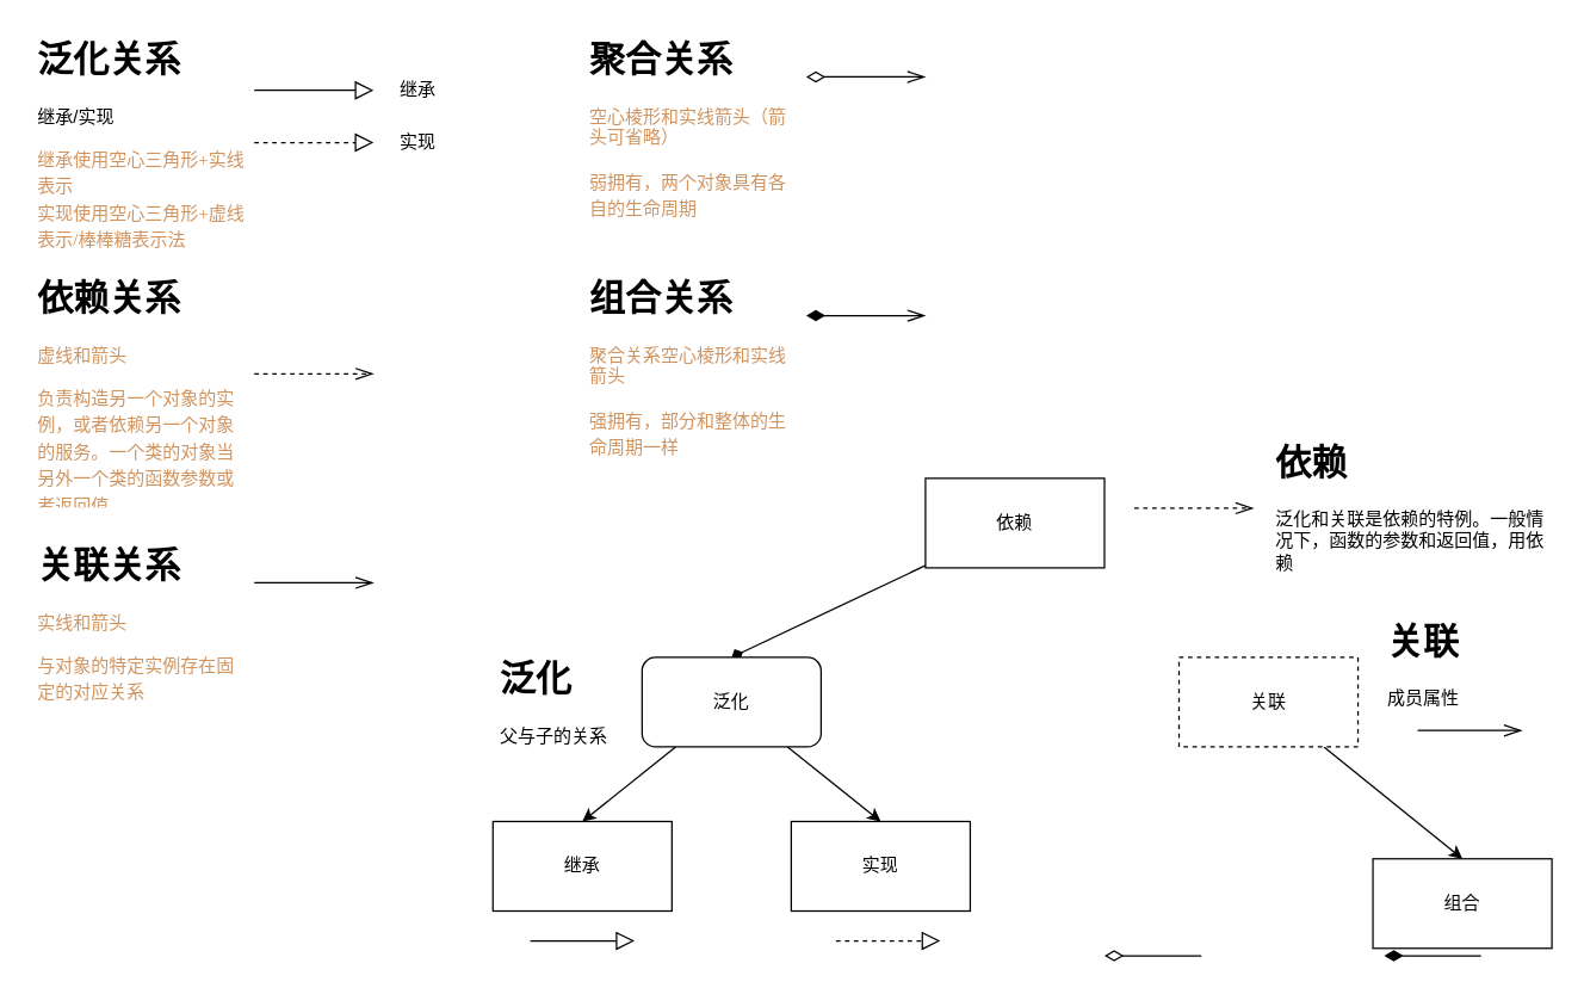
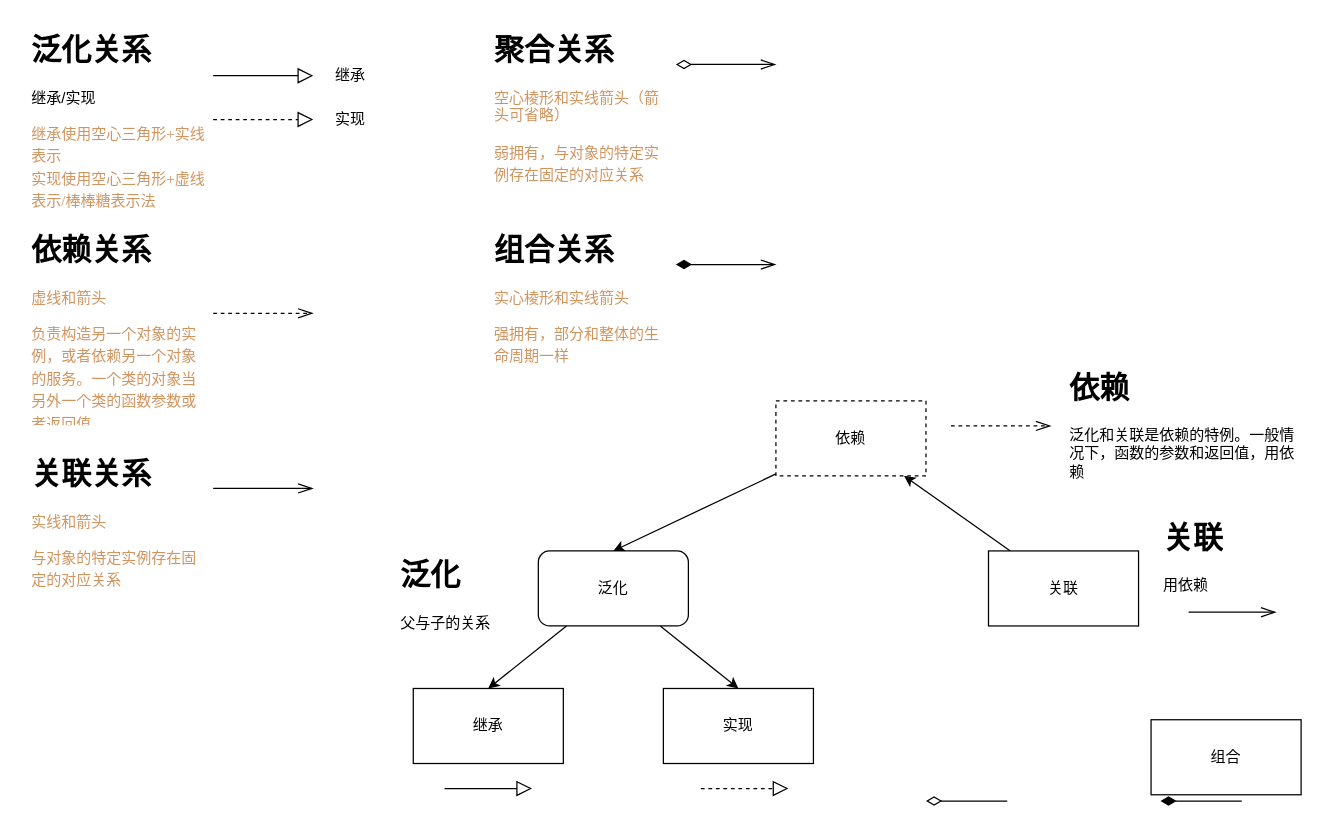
- <mxCell id="11" value="&lt;h1&gt;聚合关系&lt;/h1&gt;&lt;p&gt;&lt;span style=&quot;color: rgb(210 , 148 , 95) ; font-family: &amp;#34;pingfang sc&amp;#34;&quot;&gt;空心棱形和实线箭头（箭头可省略）&lt;/span&gt;&lt;br&gt;&lt;/p&gt;&lt;p class=&quot;p1&quot; style=&quot;margin: 0px ; font-stretch: normal ; line-height: normal ; font-family: &amp;#34;pingfang sc&amp;#34; ; color: rgb(210 , 148 , 95)&quot;&gt;&lt;font style=&quot;font-size: 12px&quot;&gt;弱拥有，两个对象具有各自的生命周期&lt;/font&gt;&lt;/p&gt;" style="text;html=1;strokeColor=none;fillColor=none;spacing=5;spacingTop=-20;whiteSpace=wrap;overflow=hidden;rounded=0;" parent="1" vertex="1"><mxGeometry x="390" y="20" width="150" height="130" as="geometry" /></mxCell>
+ <mxCell id="11" value="&lt;h1&gt;聚合关系&lt;/h1&gt;&lt;p&gt;&lt;span style=&quot;color: rgb(210 , 148 , 95) ; font-family: &amp;#34;pingfang sc&amp;#34;&quot;&gt;空心棱形和实线箭头（箭头可省略）&lt;/span&gt;&lt;br&gt;&lt;/p&gt;&lt;p class=&quot;p1&quot; style=&quot;margin: 0px ; font-stretch: normal ; line-height: normal ; font-family: &amp;#34;pingfang sc&amp;#34; ; color: rgb(210 , 148 , 95)&quot;&gt;&lt;font style=&quot;font-size: 12px&quot;&gt;弱拥有，与对象的特定实例存在固定的对应关系&lt;/font&gt;&lt;/p&gt;" style="text;html=1;strokeColor=none;fillColor=none;spacing=5;spacingTop=-20;whiteSpace=wrap;overflow=hidden;rounded=0;" parent="1" vertex="1"><mxGeometry x="390" y="20" width="150" height="130" as="geometry" /></mxCell>
- <mxCell id="13" value="&lt;h1&gt;组合关系&lt;/h1&gt;&lt;p&gt;&lt;span style=&quot;color: rgb(210 , 148 , 95) ; font-family: &amp;#34;pingfang sc&amp;#34;&quot;&gt;聚合关系空心棱形和实线箭头&lt;/span&gt;&lt;br&gt;&lt;/p&gt;&lt;p class=&quot;p1&quot; style=&quot;margin: 0px ; font-stretch: normal ; line-height: normal ; font-family: &amp;#34;pingfang sc&amp;#34; ; color: rgb(210 , 148 , 95)&quot;&gt;&lt;font style=&quot;font-size: 12px&quot;&gt;强拥有，部分和整体的生命周期一样&lt;/font&gt;&lt;/p&gt;" style="text;html=1;strokeColor=none;fillColor=none;spacing=5;spacingTop=-20;whiteSpace=wrap;overflow=hidden;rounded=0;" parent="1" vertex="1"><mxGeometry x="390" y="180" width="150" height="130" as="geometry" /></mxCell>
+ <mxCell id="13" value="&lt;h1&gt;组合关系&lt;/h1&gt;&lt;p&gt;&lt;span style=&quot;color: rgb(210 , 148 , 95) ; font-family: &amp;#34;pingfang sc&amp;#34;&quot;&gt;实心棱形和实线箭头&lt;/span&gt;&lt;br&gt;&lt;/p&gt;&lt;p class=&quot;p1&quot; style=&quot;margin: 0px ; font-stretch: normal ; line-height: normal ; font-family: &amp;#34;pingfang sc&amp;#34; ; color: rgb(210 , 148 , 95)&quot;&gt;&lt;font style=&quot;font-size: 12px&quot;&gt;强拥有，部分和整体的生命周期一样&lt;/font&gt;&lt;/p&gt;" style="text;html=1;strokeColor=none;fillColor=none;spacing=5;spacingTop=-20;whiteSpace=wrap;overflow=hidden;rounded=0;" parent="1" vertex="1"><mxGeometry x="390" y="180" width="150" height="130" as="geometry" /></mxCell>
- <mxCell id="16" value="依赖" style="rounded=0;whiteSpace=wrap;html=1;" vertex="1" parent="1"><mxGeometry x="620" y="320" width="120" height="60" as="geometry" /></mxCell>
+ <mxCell id="16" value="依赖" style="rounded=0;whiteSpace=wrap;html=1;dashed=1;" vertex="1" parent="1"><mxGeometry x="620" y="320" width="120" height="60" as="geometry" /></mxCell>
- <mxCell id="30" value="&lt;h1&gt;关联&lt;/h1&gt;&lt;p&gt;成员属性&lt;/p&gt;" style="text;html=1;strokeColor=none;fillColor=none;spacing=5;spacingTop=-20;whiteSpace=wrap;overflow=hidden;rounded=0;" vertex="1" parent="1"><mxGeometry x="925" y="410" width="70" height="70" as="geometry" /></mxCell>
+ <mxCell id="30" value="&lt;h1&gt;关联&lt;/h1&gt;&lt;p&gt;用依赖&lt;/p&gt;" style="text;html=1;strokeColor=none;fillColor=none;spacing=5;spacingTop=-20;whiteSpace=wrap;overflow=hidden;rounded=0;" vertex="1" parent="1"><mxGeometry x="925" y="410" width="70" height="70" as="geometry" /></mxCell>
- <mxCell id="15" style="edgeStyle=none;html=1;entryX=0.5;entryY=0;entryDx=0;entryDy=0;endArrow=diamond;" edge="1" parent="1" source="16" target="19"><mxGeometry relative="1" as="geometry" /></mxCell>
+ <mxCell id="15" style="edgeStyle=none;html=1;entryX=0.5;entryY=0;entryDx=0;entryDy=0;" edge="1" parent="1" source="16" target="19"><mxGeometry relative="1" as="geometry" /></mxCell>
- <mxCell id="27" value="&lt;h1&gt;泛化&lt;/h1&gt;&lt;p&gt;父与子的关系&lt;/p&gt;" style="text;html=1;strokeColor=none;fillColor=none;spacing=5;spacingTop=-20;whiteSpace=wrap;overflow=hidden;rounded=0;" vertex="1" parent="1"><mxGeometry x="330" y="435" width="80" height="70" as="geometry" /></mxCell>
+ <mxCell id="27" value="&lt;h1&gt;泛化&lt;/h1&gt;&lt;p&gt;父与子的关系&lt;/p&gt;" style="text;html=1;strokeColor=none;fillColor=none;spacing=5;spacingTop=-20;whiteSpace=wrap;overflow=hidden;rounded=0;" vertex="1" parent="1"><mxGeometry x="315" y="440" width="80" height="70" as="geometry" /></mxCell>
- <mxCell id="21" value="关联" style="rounded=0;whiteSpace=wrap;html=1;dashed=1;" vertex="1" parent="1"><mxGeometry x="790" y="440" width="120" height="60" as="geometry" /></mxCell>
+ <mxCell id="21" value="关联" style="rounded=0;whiteSpace=wrap;html=1;" vertex="1" parent="1"><mxGeometry x="790" y="440" width="120" height="60" as="geometry" /></mxCell>
- <mxCell id="20" style="edgeStyle=none;html=1;entryX=0.5;entryY=0;entryDx=0;entryDy=0;" edge="1" parent="1" source="21" target="22"><mxGeometry relative="1" as="geometry" /></mxCell>
+ <mxCell id="20" style="edgeStyle=none;html=1;" edge="1" parent="1" source="21" target="16"><mxGeometry relative="1" as="geometry" /></mxCell>
